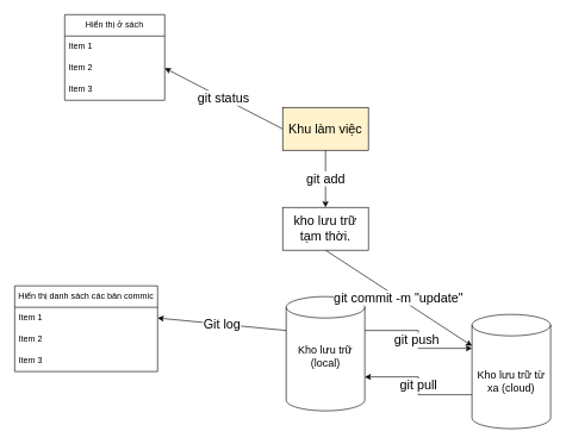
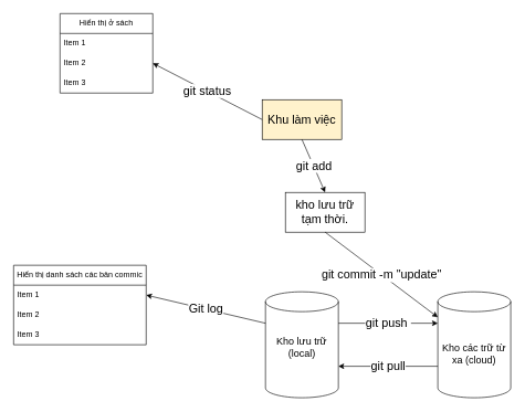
- <mxCell id="6" value="kho lưu trữ tạm thời." style="rounded=0;whiteSpace=wrap;html=1;fontSize=18;" vertex="1" parent="1"><mxGeometry x="395" y="290" width="120" height="60" as="geometry" /></mxCell>
+ <mxCell id="6" value="kho lưu trữ tạm thời." style="rounded=0;whiteSpace=wrap;html=1;fontSize=18;" vertex="1" parent="1"><mxGeometry x="430" y="290" width="120" height="60" as="geometry" /></mxCell>
- <mxCell id="3" value="Kho lưu trữ (local)&lt;div style=&quot;font-size: 15px;&quot;&gt;&lt;br style=&quot;font-size: 15px;&quot;&gt;&lt;/div&gt;" style="shape=cylinder3;whiteSpace=wrap;html=1;boundedLbl=1;backgroundOutline=1;size=15;fontSize=15;" vertex="1" parent="1"><mxGeometry x="400" y="415" width="110" height="160" as="geometry" /></mxCell>
+ <mxCell id="3" value="Kho lưu trữ (local)&lt;div style=&quot;font-size: 15px;&quot;&gt;&lt;br style=&quot;font-size: 15px;&quot;&gt;&lt;/div&gt;" style="shape=cylinder3;whiteSpace=wrap;html=1;boundedLbl=1;backgroundOutline=1;size=15;fontSize=15;" vertex="1" parent="1"><mxGeometry x="400" y="440" width="110" height="160" as="geometry" /></mxCell>
- <mxCell id="2" value="Kho lưu trữ từ xa (cloud)" style="shape=cylinder3;whiteSpace=wrap;html=1;boundedLbl=1;backgroundOutline=1;size=15;fontSize=15;" vertex="1" parent="1"><mxGeometry x="660" y="440" width="110" height="160" as="geometry" /></mxCell>
+ <mxCell id="2" value="Kho các trữ từ xa (cloud)" style="shape=cylinder3;whiteSpace=wrap;html=1;boundedLbl=1;backgroundOutline=1;size=15;fontSize=15;" vertex="1" parent="1"><mxGeometry x="660" y="440" width="110" height="160" as="geometry" /></mxCell>
